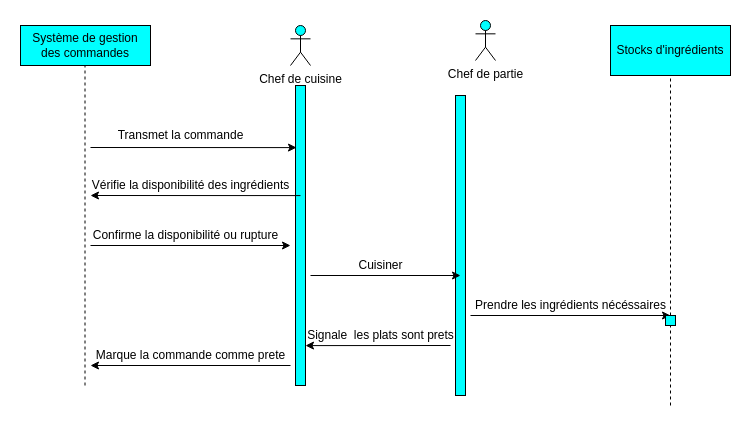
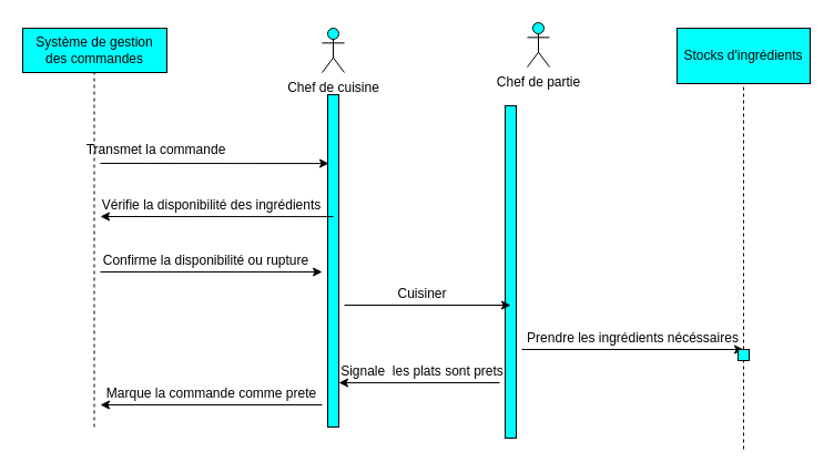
- <mxCell id="11" value="Transmet la commande" style="text;html=1;align=center;verticalAlign=middle;resizable=0;points=[];autosize=1;" vertex="1" parent="1"><mxGeometry x="110" y="125" width="140" height="20" as="geometry" /></mxCell>
+ <mxCell id="11" value="Transmet la commande" style="text;html=1;align=center;verticalAlign=middle;resizable=0;points=[];autosize=1;" vertex="1" parent="1"><mxGeometry x="70" y="125" width="140" height="20" as="geometry" /></mxCell>
